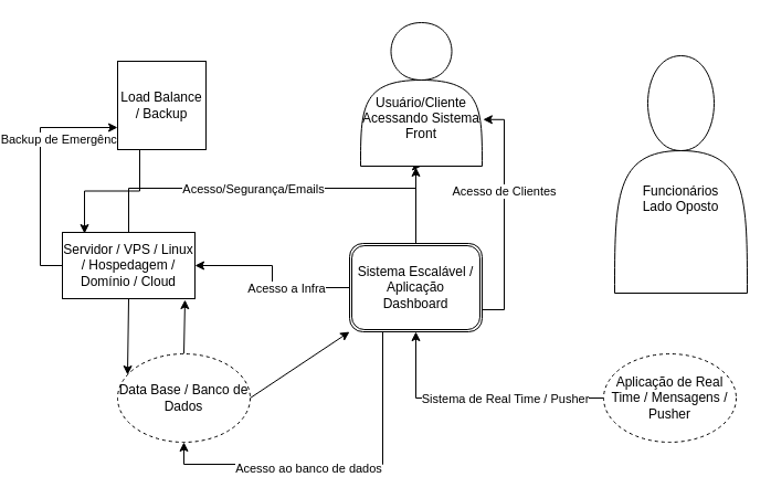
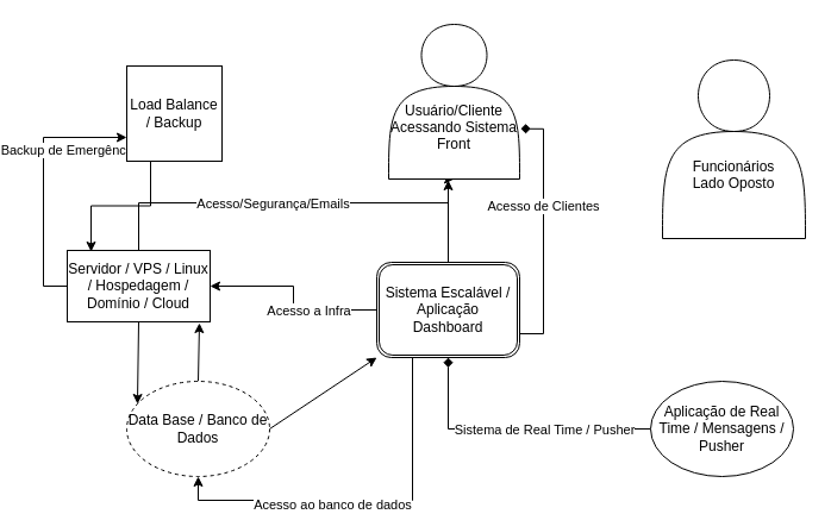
- <mxCell id="12" style="edgeStyle=orthogonalEdgeStyle;rounded=0;orthogonalLoop=1;jettySize=auto;html=1;exitX=1;exitY=0.75;exitDx=0;exitDy=0;entryX=1.008;entryY=0.675;entryDx=0;entryDy=0;entryPerimeter=0;" edge="1" parent="1" source="16" target="8"><mxGeometry relative="1" as="geometry" /></mxCell>
+ <mxCell id="12" style="edgeStyle=orthogonalEdgeStyle;rounded=0;orthogonalLoop=1;jettySize=auto;html=1;exitX=1;exitY=0.75;exitDx=0;exitDy=0;entryX=1.008;entryY=0.675;entryDx=0;entryDy=0;entryPerimeter=0;endArrow=diamond;" edge="1" parent="1" source="16" target="8"><mxGeometry relative="1" as="geometry" /></mxCell>
- <mxCell id="25" value="&lt;br&gt;&lt;br&gt;&lt;br&gt;Funcionários&lt;br&gt;Lado Oposto" style="shape=actor;whiteSpace=wrap;html=1;" vertex="1" parent="1"><mxGeometry x="520" y="50" width="120" height="215" as="geometry" /></mxCell>
+ <mxCell id="25" value="&lt;br&gt;&lt;br&gt;&lt;br&gt;Funcionários&lt;br&gt;Lado Oposto" style="shape=actor;whiteSpace=wrap;html=1;" vertex="1" parent="1"><mxGeometry x="520" y="50" width="120" height="150" as="geometry" /></mxCell>
- <mxCell id="17" style="edgeStyle=orthogonalEdgeStyle;rounded=0;orthogonalLoop=1;jettySize=auto;html=1;entryX=0.5;entryY=1;entryDx=0;entryDy=0;" edge="1" parent="1" source="19" target="16"><mxGeometry relative="1" as="geometry" /></mxCell>
+ <mxCell id="17" style="edgeStyle=orthogonalEdgeStyle;rounded=0;orthogonalLoop=1;jettySize=auto;html=1;entryX=0.5;entryY=1;entryDx=0;entryDy=0;endArrow=diamond;" edge="1" parent="1" source="19" target="16"><mxGeometry relative="1" as="geometry" /></mxCell>
- <mxCell id="19" value="Aplicação de Real Time / Mensagens / Pusher" style="ellipse;whiteSpace=wrap;html=1;dashed=1;" vertex="1" parent="1"><mxGeometry x="510" y="320" width="120" height="80" as="geometry" /></mxCell>
+ <mxCell id="19" value="Aplicação de Real Time / Mensagens / Pusher" style="ellipse;whiteSpace=wrap;html=1;" vertex="1" parent="1"><mxGeometry x="510" y="320" width="120" height="80" as="geometry" /></mxCell>
